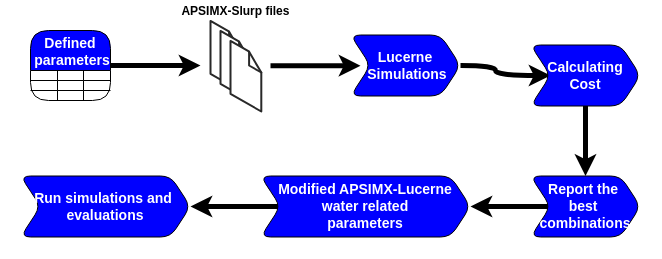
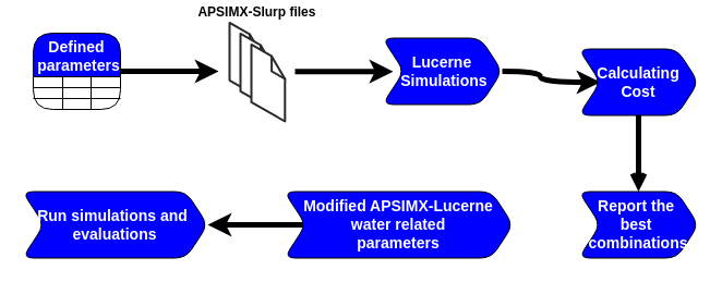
- <mxCell id="23" value="" style="edgeStyle=orthogonalEdgeStyle;curved=1;rounded=0;orthogonalLoop=1;jettySize=auto;html=1;strokeWidth=5;fillColor=#000000;labelBackgroundColor=none;" edge="1" parent="1" source="24" target="26"><mxGeometry relative="1" as="geometry" /></mxCell>
+ <mxCell id="23" value="" style="edgeStyle=orthogonalEdgeStyle;curved=1;rounded=0;orthogonalLoop=1;jettySize=auto;html=1;strokeWidth=5;fillColor=#000000;labelBackgroundColor=none;endArrow=open;" edge="1" parent="1" source="24" target="26"><mxGeometry relative="1" as="geometry" /></mxCell>
- <mxCell id="25" value="" style="edgeStyle=orthogonalEdgeStyle;curved=1;rounded=0;orthogonalLoop=1;jettySize=auto;html=1;strokeWidth=5;fillColor=#000000;labelBackgroundColor=none;" edge="1" parent="1" source="26" target="28"><mxGeometry relative="1" as="geometry" /></mxCell>
